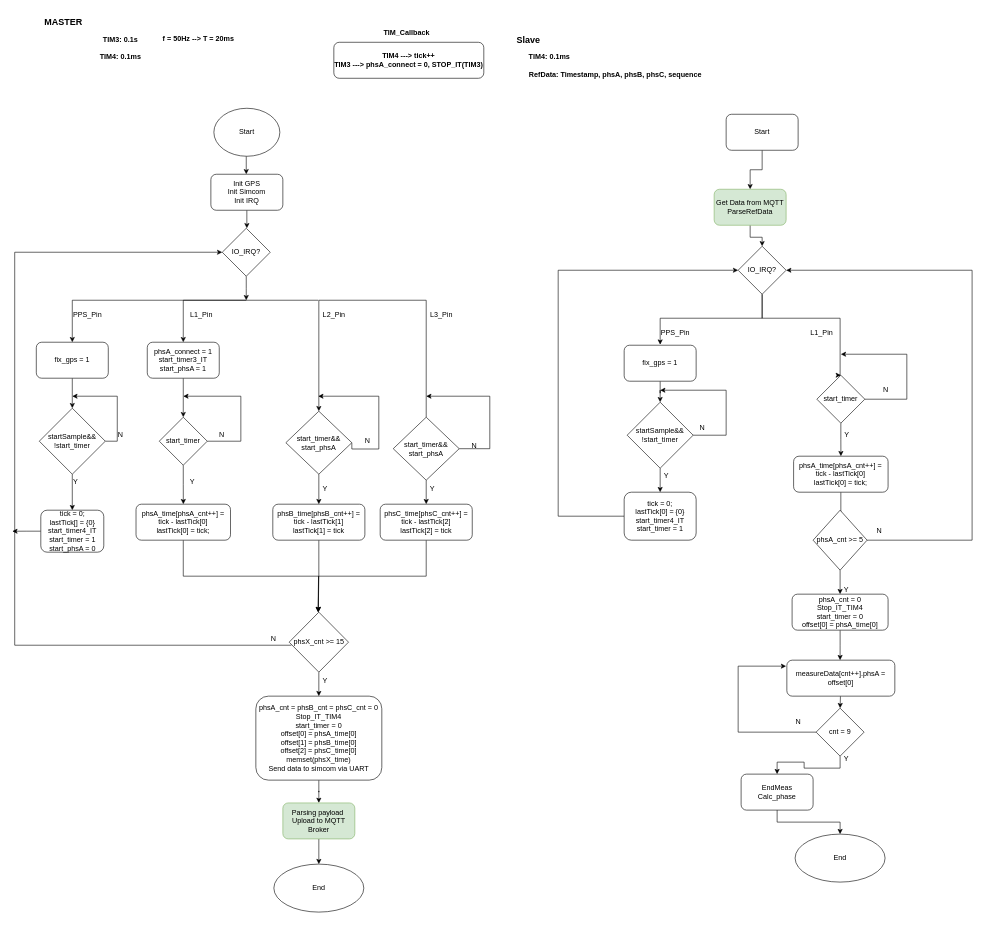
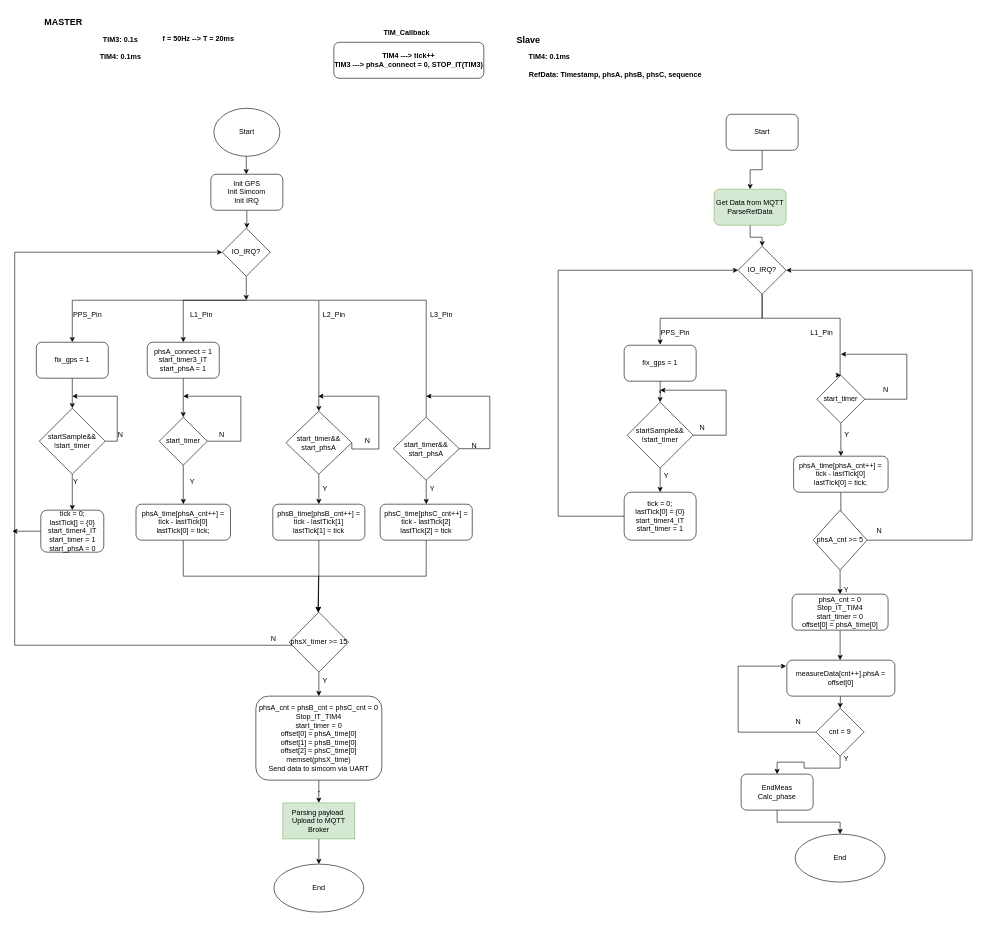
- <mxCell id="44" value="phsX_cnt &amp;gt;= 15" style="rhombus;whiteSpace=wrap;html=1;" parent="1" vertex="1"><mxGeometry x="481.5" y="1020" width="99" height="100" as="geometry" /></mxCell>
+ <mxCell id="44" value="phsX_timer &amp;gt;= 15" style="rhombus;whiteSpace=wrap;html=1;" parent="1" vertex="1"><mxGeometry x="481.5" y="1020" width="99" height="100" as="geometry" /></mxCell>
- <mxCell id="105" value="Parsing payload&amp;nbsp;&lt;br&gt;Upload to MQTT Broker" style="rounded=1;whiteSpace=wrap;html=1;fillColor=#d5e8d4;strokeColor=#82b366;" vertex="1" parent="1"><mxGeometry x="471" y="1338" width="120" height="60" as="geometry" /></mxCell>
+ <mxCell id="105" value="Parsing payload&amp;nbsp;&lt;br&gt;Upload to MQTT Broker" style="whiteSpace=wrap;html=1;fillColor=#d5e8d4;strokeColor=#82b366;rounded=0;" vertex="1" parent="1"><mxGeometry x="471" y="1338" width="120" height="60" as="geometry" /></mxCell>
